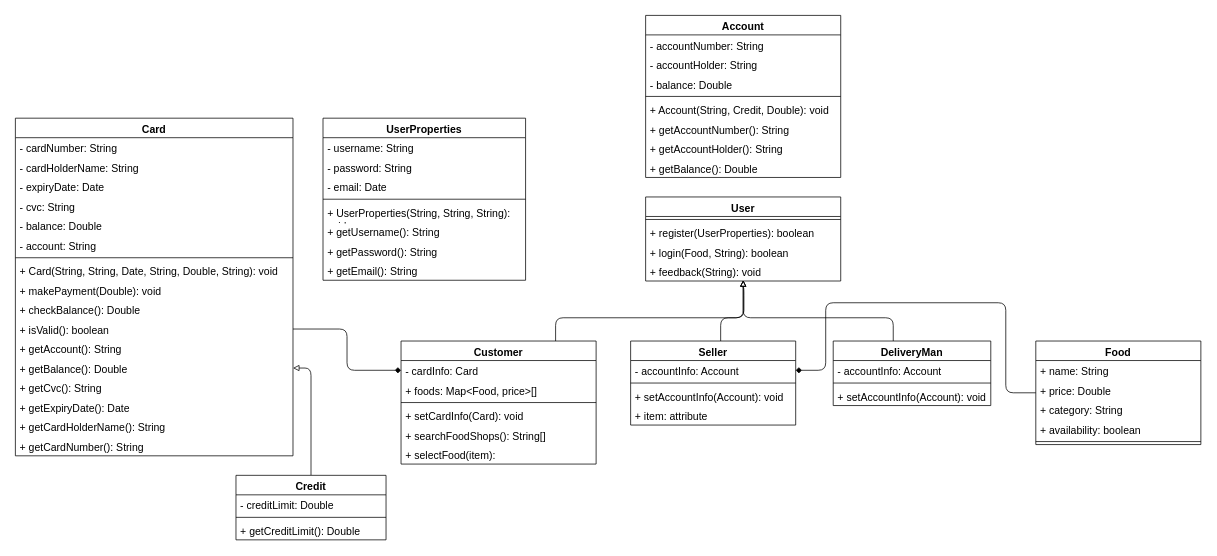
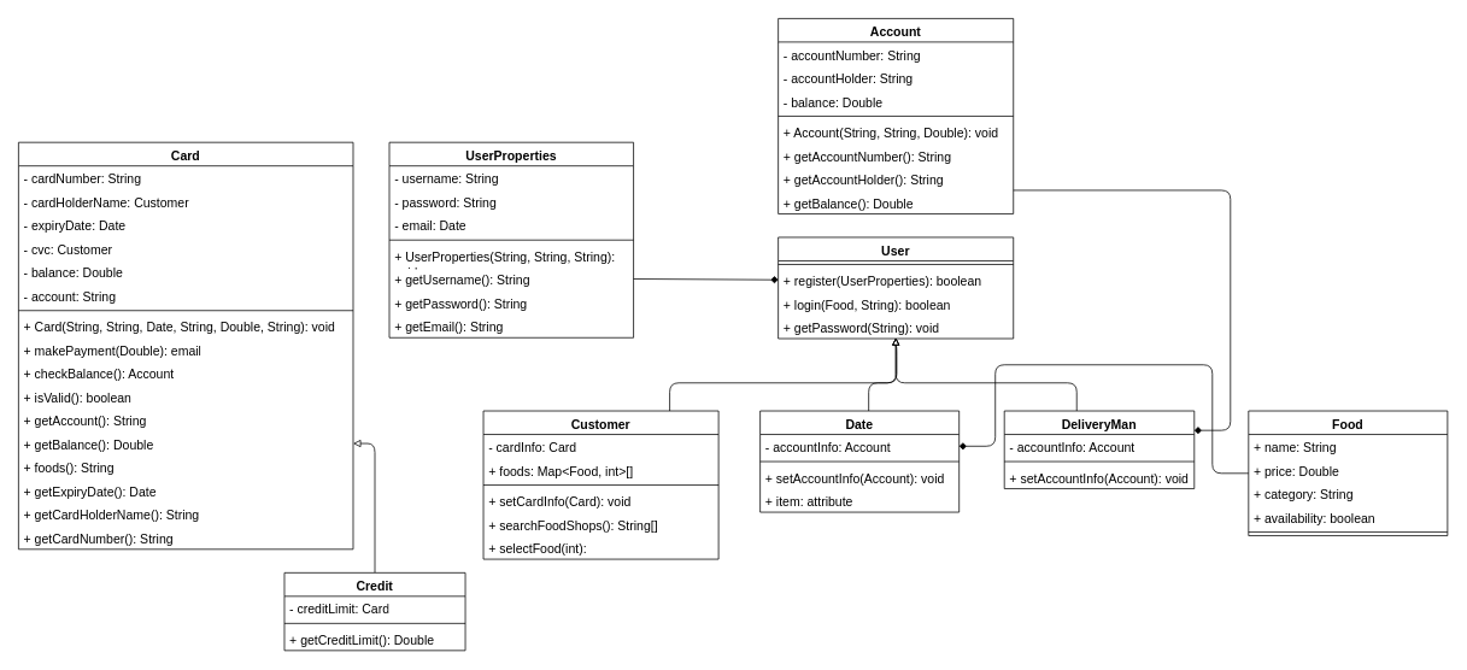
- <mxCell id="65" value="+ Account(String, Credit, Double): void" style="text;strokeColor=none;fillColor=none;align=left;verticalAlign=top;spacingLeft=4;spacingRight=4;overflow=hidden;rotatable=0;points=[[0,0.5],[1,0.5]];portConstraint=eastwest;whiteSpace=wrap;html=1;fontSize=14;" vertex="1" parent="60"><mxGeometry y="112" width="260" height="26" as="geometry" /></mxCell>
+ <mxCell id="65" value="+ Account(String, String, Double): void" style="text;strokeColor=none;fillColor=none;align=left;verticalAlign=top;spacingLeft=4;spacingRight=4;overflow=hidden;rotatable=0;points=[[0,0.5],[1,0.5]];portConstraint=eastwest;whiteSpace=wrap;html=1;fontSize=14;" vertex="1" parent="60"><mxGeometry y="112" width="260" height="26" as="geometry" /></mxCell>
- <mxCell id="36" value="-&amp;nbsp;&lt;span style=&quot;white-space-collapse: preserve; background-color: transparent;&quot;&gt;cardHolderName: String&lt;/span&gt;" style="text;strokeColor=none;fillColor=none;align=left;verticalAlign=top;spacingLeft=4;spacingRight=4;overflow=hidden;rotatable=0;points=[[0,0.5],[1,0.5]];portConstraint=eastwest;whiteSpace=wrap;html=1;fontSize=14;" vertex="1" parent="34"><mxGeometry y="52" width="370" height="26" as="geometry" /></mxCell>
+ <mxCell id="36" value="-&amp;nbsp;&lt;span style=&quot;white-space-collapse: preserve; background-color: transparent;&quot;&gt;cardHolderName: Customer&lt;/span&gt;" style="text;strokeColor=none;fillColor=none;align=left;verticalAlign=top;spacingLeft=4;spacingRight=4;overflow=hidden;rotatable=0;points=[[0,0.5],[1,0.5]];portConstraint=eastwest;whiteSpace=wrap;html=1;fontSize=14;" vertex="1" parent="34"><mxGeometry y="52" width="370" height="26" as="geometry" /></mxCell>
- <mxCell id="38" value="- cvc: String" style="text;strokeColor=none;fillColor=none;align=left;verticalAlign=top;spacingLeft=4;spacingRight=4;overflow=hidden;rotatable=0;points=[[0,0.5],[1,0.5]];portConstraint=eastwest;whiteSpace=wrap;html=1;fontSize=14;" vertex="1" parent="34"><mxGeometry y="104" width="370" height="26" as="geometry" /></mxCell>
+ <mxCell id="38" value="- cvc: Customer" style="text;strokeColor=none;fillColor=none;align=left;verticalAlign=top;spacingLeft=4;spacingRight=4;overflow=hidden;rotatable=0;points=[[0,0.5],[1,0.5]];portConstraint=eastwest;whiteSpace=wrap;html=1;fontSize=14;" vertex="1" parent="34"><mxGeometry y="104" width="370" height="26" as="geometry" /></mxCell>
+ <mxCell id="33" style="edgeStyle=none;html=1;entryX=0;entryY=0.5;entryDx=0;entryDy=0;endArrow=diamond;endFill=1;exitX=1;exitY=0.5;exitDx=0;exitDy=0;fontSize=14;" edge="1" parent="1" source="30" target="21"><mxGeometry relative="1" as="geometry" /></mxCell>
+ <mxCell id="69" style="edgeStyle=orthogonalEdgeStyle;html=1;entryX=1;entryY=0.25;entryDx=0;entryDy=0;endArrow=diamond;endFill=1;fontSize=14;" edge="1" parent="1" source="67" target="15"><mxGeometry relative="1" as="geometry"><Array as="points"><mxPoint x="1360" y="210" /><mxPoint x="1360" y="475" /></Array></mxGeometry></mxCell>
- <mxCell id="23" value="+ feedback(String): void" style="text;strokeColor=none;fillColor=none;align=left;verticalAlign=top;spacingLeft=4;spacingRight=4;overflow=hidden;rotatable=0;points=[[0,0.5],[1,0.5]];portConstraint=eastwest;whiteSpace=wrap;html=1;fontSize=14;" vertex="1" parent="19"><mxGeometry y="86" width="260" height="26" as="geometry" /></mxCell>
+ <mxCell id="23" value="+ getPassword(String): void" style="text;strokeColor=none;fillColor=none;align=left;verticalAlign=top;spacingLeft=4;spacingRight=4;overflow=hidden;rotatable=0;points=[[0,0.5],[1,0.5]];portConstraint=eastwest;whiteSpace=wrap;html=1;fontSize=14;" vertex="1" parent="19"><mxGeometry y="86" width="260" height="26" as="geometry" /></mxCell>
- <mxCell id="43" value="+ makePayment(Double): void" style="text;strokeColor=none;fillColor=none;align=left;verticalAlign=top;spacingLeft=4;spacingRight=4;overflow=hidden;rotatable=0;points=[[0,0.5],[1,0.5]];portConstraint=eastwest;whiteSpace=wrap;html=1;fontSize=14;" vertex="1" parent="34"><mxGeometry y="216" width="370" height="26" as="geometry" /></mxCell>
+ <mxCell id="43" value="+ makePayment(Double): email" style="text;strokeColor=none;fillColor=none;align=left;verticalAlign=top;spacingLeft=4;spacingRight=4;overflow=hidden;rotatable=0;points=[[0,0.5],[1,0.5]];portConstraint=eastwest;whiteSpace=wrap;html=1;fontSize=14;" vertex="1" parent="34"><mxGeometry y="216" width="370" height="26" as="geometry" /></mxCell>
- <mxCell id="44" value="+ checkBalance(): Double" style="text;strokeColor=none;fillColor=none;align=left;verticalAlign=top;spacingLeft=4;spacingRight=4;overflow=hidden;rotatable=0;points=[[0,0.5],[1,0.5]];portConstraint=eastwest;whiteSpace=wrap;html=1;fontSize=14;" vertex="1" parent="34"><mxGeometry y="242" width="370" height="26" as="geometry" /></mxCell>
+ <mxCell id="44" value="+ checkBalance(): Account" style="text;strokeColor=none;fillColor=none;align=left;verticalAlign=top;spacingLeft=4;spacingRight=4;overflow=hidden;rotatable=0;points=[[0,0.5],[1,0.5]];portConstraint=eastwest;whiteSpace=wrap;html=1;fontSize=14;" vertex="1" parent="34"><mxGeometry y="242" width="370" height="26" as="geometry" /></mxCell>
- <mxCell id="9" value="Seller" style="swimlane;fontStyle=1;align=center;verticalAlign=top;childLayout=stackLayout;horizontal=1;startSize=26;horizontalStack=0;resizeParent=1;resizeParentMax=0;resizeLast=0;collapsible=1;marginBottom=0;whiteSpace=wrap;html=1;fontSize=14;" vertex="1" parent="1"><mxGeometry x="840" y="454" width="220" height="112" as="geometry" /></mxCell>
+ <mxCell id="9" value="Date" style="swimlane;fontStyle=1;align=center;verticalAlign=top;childLayout=stackLayout;horizontal=1;startSize=26;horizontalStack=0;resizeParent=1;resizeParentMax=0;resizeLast=0;collapsible=1;marginBottom=0;whiteSpace=wrap;html=1;fontSize=14;" vertex="1" parent="1"><mxGeometry x="840" y="454" width="220" height="112" as="geometry" /></mxCell>
- <mxCell id="57" style="edgeStyle=orthogonalEdgeStyle;html=1;entryX=0;entryY=0.5;entryDx=0;entryDy=0;endArrow=diamond;endFill=1;fontSize=14;" edge="1" parent="1" source="45" target="3"><mxGeometry relative="1" as="geometry" /></mxCell>
- <mxCell id="48" value="+ getCvc(): String&lt;span style=&quot;white-space: pre;&quot;&gt;&#09;&lt;/span&gt;&lt;span style=&quot;white-space: pre;&quot;&gt;&#09;&lt;/span&gt;" style="text;strokeColor=none;fillColor=none;align=left;verticalAlign=top;spacingLeft=4;spacingRight=4;overflow=hidden;rotatable=0;points=[[0,0.5],[1,0.5]];portConstraint=eastwest;whiteSpace=wrap;html=1;fontSize=14;" vertex="1" parent="34"><mxGeometry y="346" width="370" height="26" as="geometry" /></mxCell>
+ <mxCell id="48" value="+ foods(): String&lt;span style=&quot;white-space: pre;&quot;&gt;&#09;&lt;/span&gt;&lt;span style=&quot;white-space: pre;&quot;&gt;&#09;&lt;/span&gt;" style="text;strokeColor=none;fillColor=none;align=left;verticalAlign=top;spacingLeft=4;spacingRight=4;overflow=hidden;rotatable=0;points=[[0,0.5],[1,0.5]];portConstraint=eastwest;whiteSpace=wrap;html=1;fontSize=14;" vertex="1" parent="34"><mxGeometry y="346" width="370" height="26" as="geometry" /></mxCell>
- <mxCell id="4" value="+ foods: Map&amp;lt;Food, price&amp;gt;[]" style="text;strokeColor=none;fillColor=none;align=left;verticalAlign=top;spacingLeft=4;spacingRight=4;overflow=hidden;rotatable=0;points=[[0,0.5],[1,0.5]];portConstraint=eastwest;whiteSpace=wrap;html=1;fontSize=14;" vertex="1" parent="2"><mxGeometry y="52" width="260" height="26" as="geometry" /></mxCell>
+ <mxCell id="4" value="+ foods: Map&amp;lt;Food, int&amp;gt;[]" style="text;strokeColor=none;fillColor=none;align=left;verticalAlign=top;spacingLeft=4;spacingRight=4;overflow=hidden;rotatable=0;points=[[0,0.5],[1,0.5]];portConstraint=eastwest;whiteSpace=wrap;html=1;fontSize=14;" vertex="1" parent="2"><mxGeometry y="52" width="260" height="26" as="geometry" /></mxCell>
- <mxCell id="8" value="+ selectFood(item):" style="text;strokeColor=none;fillColor=none;align=left;verticalAlign=top;spacingLeft=4;spacingRight=4;overflow=hidden;rotatable=0;points=[[0,0.5],[1,0.5]];portConstraint=eastwest;whiteSpace=wrap;html=1;fontSize=14;" vertex="1" parent="2"><mxGeometry y="138" width="260" height="26" as="geometry" /></mxCell>
+ <mxCell id="8" value="+ selectFood(int):" style="text;strokeColor=none;fillColor=none;align=left;verticalAlign=top;spacingLeft=4;spacingRight=4;overflow=hidden;rotatable=0;points=[[0,0.5],[1,0.5]];portConstraint=eastwest;whiteSpace=wrap;html=1;fontSize=14;" vertex="1" parent="2"><mxGeometry y="138" width="260" height="26" as="geometry" /></mxCell>
- <mxCell id="54" value="- creditLimit: Double" style="text;strokeColor=none;fillColor=none;align=left;verticalAlign=top;spacingLeft=4;spacingRight=4;overflow=hidden;rotatable=0;points=[[0,0.5],[1,0.5]];portConstraint=eastwest;whiteSpace=wrap;html=1;fontSize=14;" vertex="1" parent="53"><mxGeometry y="26" width="200" height="26" as="geometry" /></mxCell>
+ <mxCell id="54" value="- creditLimit: Card" style="text;strokeColor=none;fillColor=none;align=left;verticalAlign=top;spacingLeft=4;spacingRight=4;overflow=hidden;rotatable=0;points=[[0,0.5],[1,0.5]];portConstraint=eastwest;whiteSpace=wrap;html=1;fontSize=14;" vertex="1" parent="53"><mxGeometry y="26" width="200" height="26" as="geometry" /></mxCell>
